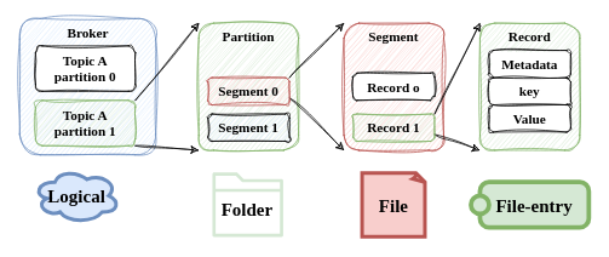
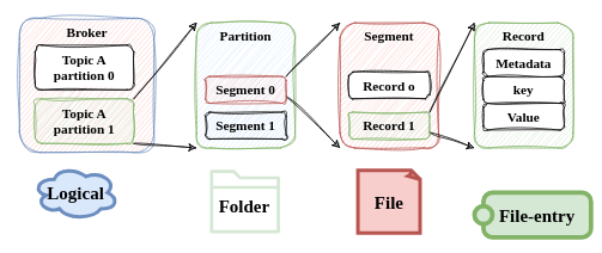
- <mxCell id="2" value="Broker" style="whiteSpace=wrap;html=1;aspect=fixed;sketch=1;hachureGap=4;jiggle=2;curveFitting=1;fontFamily=Architects Daughter;fontSource=https%3A%2F%2Ffonts.googleapis.com%2Fcss%3Ffamily%3DArchitects%2BDaughter;fontSize=15;fontStyle=1;verticalAlign=top;rounded=1;fillColor=#dae8fc;strokeColor=#6c8ebf;" vertex="1" parent="1"><mxGeometry x="20.5" y="20" width="150" height="150" as="geometry" /></mxCell>
+ <mxCell id="2" value="Broker" style="whiteSpace=wrap;html=1;aspect=fixed;sketch=1;hachureGap=4;jiggle=2;curveFitting=1;fontFamily=Architects Daughter;fontSource=https%3A%2F%2Ffonts.googleapis.com%2Fcss%3Ffamily%3DArchitects%2BDaughter;fontSize=15;fontStyle=1;verticalAlign=top;rounded=1;fillColor=#f8cecc;strokeColor=#6c8ebf;" vertex="1" parent="1"><mxGeometry x="20.5" y="20" width="150" height="150" as="geometry" /></mxCell>
- <mxCell id="7" value="&lt;b&gt;Partition&lt;/b&gt;" style="rounded=1;whiteSpace=wrap;html=1;sketch=1;hachureGap=4;jiggle=2;curveFitting=1;fontFamily=Architects Daughter;fontSource=https%3A%2F%2Ffonts.googleapis.com%2Fcss%3Ffamily%3DArchitects%2BDaughter;fontSize=15;verticalAlign=top;fillColor=#d5e8d4;strokeColor=#82b366;" vertex="1" parent="1"><mxGeometry x="218" y="25" width="110" height="140" as="geometry" /></mxCell>
+ <mxCell id="7" value="&lt;b&gt;Partition&lt;/b&gt;" style="rounded=1;whiteSpace=wrap;html=1;sketch=1;hachureGap=4;jiggle=2;curveFitting=1;fontFamily=Architects Daughter;fontSource=https%3A%2F%2Ffonts.googleapis.com%2Fcss%3Ffamily%3DArchitects%2BDaughter;fontSize=15;verticalAlign=top;fillColor=#dae8fc;strokeColor=#82b366;" vertex="1" parent="1"><mxGeometry x="218" y="25" width="110" height="140" as="geometry" /></mxCell>
- <mxCell id="24" value="File-entry" style="shape=umlState;rounded=1;verticalAlign=middle;align=center;absoluteArcSize=1;arcSize=10;umlStateConnection=connPointRefEntry;boundedLbl=1;whiteSpace=wrap;html=1;hachureGap=4;fontFamily=Architects Daughter;fontSource=https%3A%2F%2Ffonts.googleapis.com%2Fcss%3Ffamily%3DArchitects%2BDaughter;fontSize=20;strokeWidth=5;fontStyle=1;fillColor=#d5e8d4;strokeColor=#82b366;" vertex="1" parent="1"><mxGeometry x="518" y="200" width="130" height="50" as="geometry" /></mxCell>
+ <mxCell id="24" value="File-entry" style="shape=umlState;rounded=1;verticalAlign=middle;align=center;absoluteArcSize=1;arcSize=10;umlStateConnection=connPointRefEntry;boundedLbl=1;whiteSpace=wrap;html=1;hachureGap=4;fontFamily=Architects Daughter;fontSource=https%3A%2F%2Ffonts.googleapis.com%2Fcss%3Ffamily%3DArchitects%2BDaughter;fontSize=20;strokeWidth=5;fontStyle=1;fillColor=#d5e8d4;strokeColor=#82b366;" vertex="1" parent="1"><mxGeometry x="528" y="215" width="130" height="50" as="geometry" /></mxCell>
